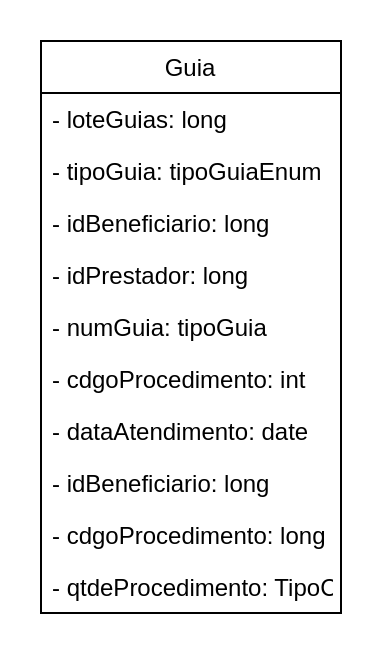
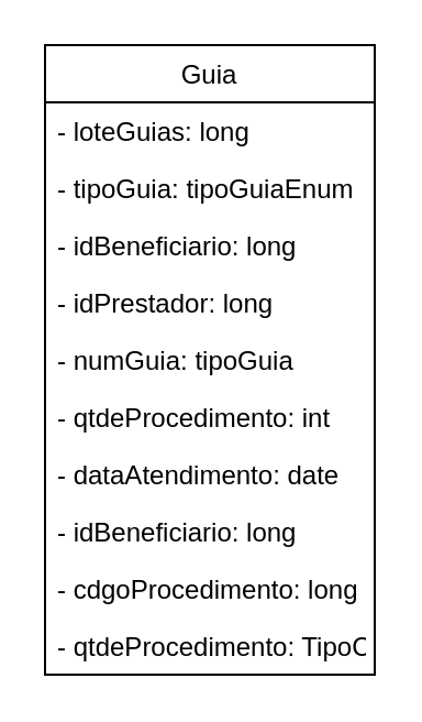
- <mxCell id="8" value="- cdgoProcedimento: int&#10;" style="text;strokeColor=none;fillColor=none;align=left;verticalAlign=top;spacingLeft=4;spacingRight=4;overflow=hidden;rotatable=0;points=[[0,0.5],[1,0.5]];portConstraint=eastwest;" parent="2" vertex="1"><mxGeometry y="156" width="150" height="26" as="geometry" /></mxCell>
+ <mxCell id="8" value="- qtdeProcedimento: int&#10;" style="text;strokeColor=none;fillColor=none;align=left;verticalAlign=top;spacingLeft=4;spacingRight=4;overflow=hidden;rotatable=0;points=[[0,0.5],[1,0.5]];portConstraint=eastwest;" parent="2" vertex="1"><mxGeometry y="156" width="150" height="26" as="geometry" /></mxCell>
